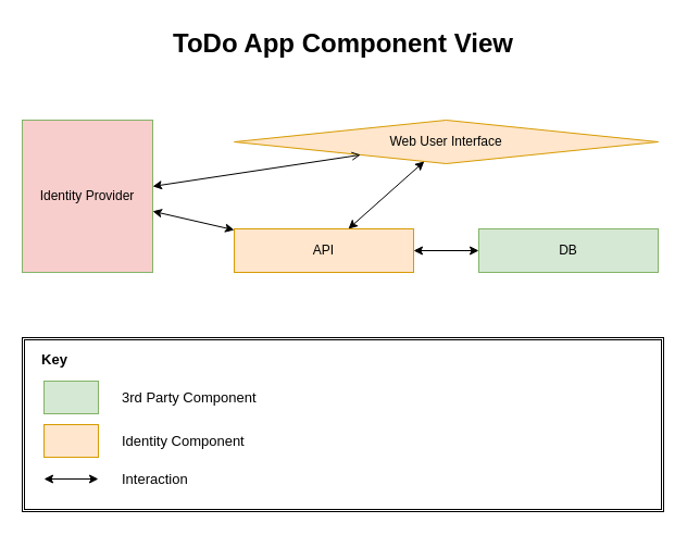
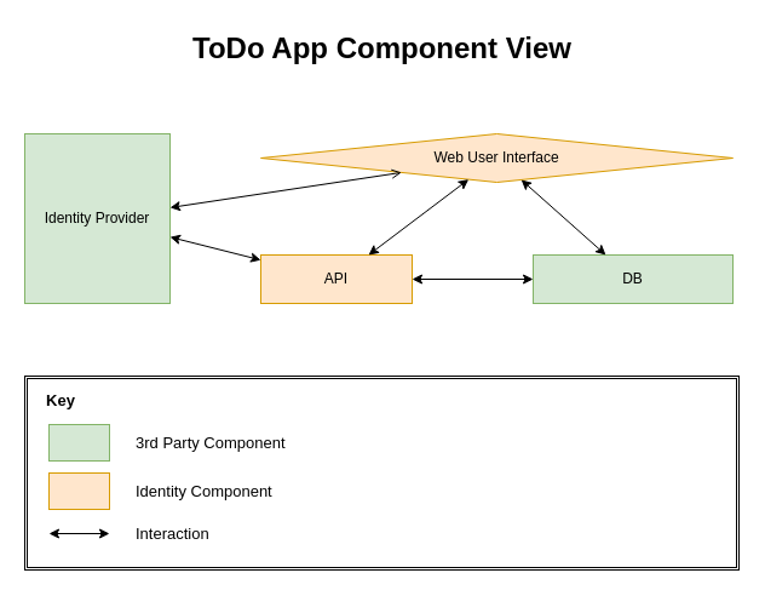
+ <mxCell id="6" value="" style="endArrow=classic;startArrow=classic;html=1;" parent="1" source="4" target="2" edge="1"><mxGeometry width="50" height="50" relative="1" as="geometry"><mxPoint x="380" y="420" as="sourcePoint" /><mxPoint x="430" y="370" as="targetPoint" /></mxGeometry></mxCell>
- <mxCell id="8" value="Identity Provider" style="rounded=0;whiteSpace=wrap;html=1;fillColor=#f8cecc;strokeColor=#82b366;" parent="1" vertex="1"><mxGeometry x="20" y="110" width="120" height="140" as="geometry" /></mxCell>
+ <mxCell id="8" value="Identity Provider" style="rounded=0;whiteSpace=wrap;html=1;fillColor=#d5e8d4;strokeColor=#82b366;" parent="1" vertex="1"><mxGeometry x="20" y="110" width="120" height="140" as="geometry" /></mxCell>
- <mxCell id="3" value="API" style="rounded=0;whiteSpace=wrap;html=1;fillColor=#ffe6cc;strokeColor=#d79b00;" parent="1" vertex="1"><mxGeometry x="215" y="210" width="165" height="40" as="geometry" /></mxCell>
+ <mxCell id="3" value="API" style="rounded=0;whiteSpace=wrap;html=1;fillColor=#ffe6cc;strokeColor=#d79b00;" parent="1" vertex="1"><mxGeometry x="215" y="210" width="125" height="40" as="geometry" /></mxCell>
